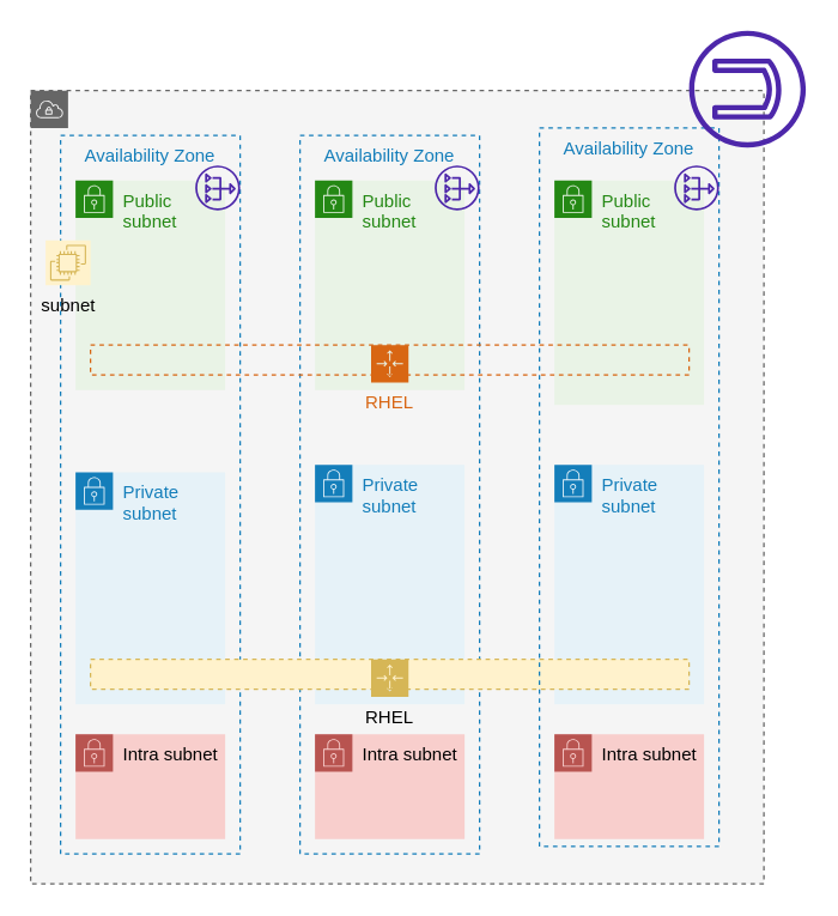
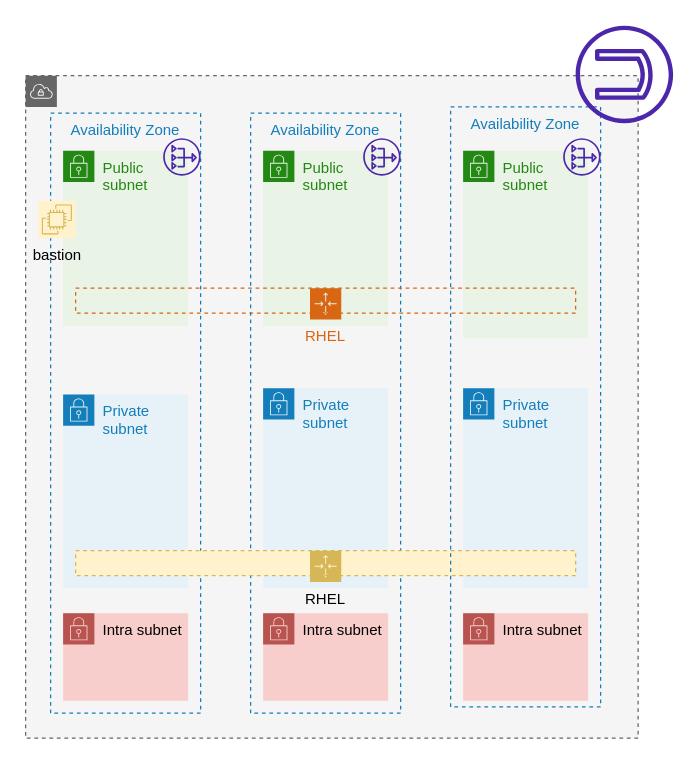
- <mxCell id="11" value="subnet" style="sketch=0;points=[[0,0,0],[0.25,0,0],[0.5,0,0],[0.75,0,0],[1,0,0],[0,1,0],[0.25,1,0],[0.5,1,0],[0.75,1,0],[1,1,0],[0,0.25,0],[0,0.5,0],[0,0.75,0],[1,0.25,0],[1,0.5,0],[1,0.75,0]];outlineConnect=0;gradientDirection=north;fillColor=#fff2cc;strokeColor=#d6b656;dashed=0;verticalLabelPosition=bottom;verticalAlign=top;align=center;html=1;fontSize=12;fontStyle=0;aspect=fixed;shape=mxgraph.aws4.resourceIcon;resIcon=mxgraph.aws4.ec2;" parent="10" vertex="1"><mxGeometry x="-20" y="40" width="30" height="30" as="geometry" /></mxCell>
+ <mxCell id="11" value="bastion" style="sketch=0;points=[[0,0,0],[0.25,0,0],[0.5,0,0],[0.75,0,0],[1,0,0],[0,1,0],[0.25,1,0],[0.5,1,0],[0.75,1,0],[1,1,0],[0,0.25,0],[0,0.5,0],[0,0.75,0],[1,0.25,0],[1,0.5,0],[1,0.75,0]];outlineConnect=0;gradientDirection=north;fillColor=#fff2cc;strokeColor=#d6b656;dashed=0;verticalLabelPosition=bottom;verticalAlign=top;align=center;html=1;fontSize=12;fontStyle=0;aspect=fixed;shape=mxgraph.aws4.resourceIcon;resIcon=mxgraph.aws4.ec2;" parent="10" vertex="1"><mxGeometry x="-20" y="40" width="30" height="30" as="geometry" /></mxCell>
